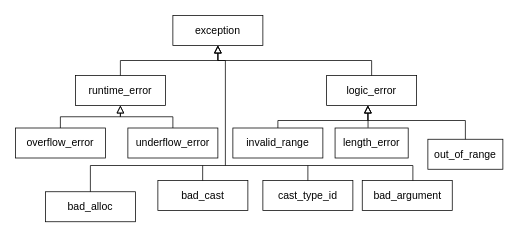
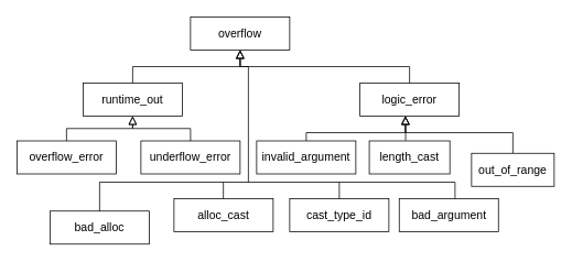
- <mxCell id="2" value="exception" style="rounded=0;whiteSpace=wrap;html=1;fontSize=14;" parent="1" vertex="1"><mxGeometry x="230" y="20" width="120" height="40" as="geometry" /></mxCell>
+ <mxCell id="2" value="overflow" style="rounded=0;whiteSpace=wrap;html=1;fontSize=14;" parent="1" vertex="1"><mxGeometry x="230" y="20" width="120" height="40" as="geometry" /></mxCell>
- <mxCell id="3" value="runtime_error" style="rounded=0;whiteSpace=wrap;html=1;fontSize=14;" parent="1" vertex="1"><mxGeometry x="100" y="100" width="120" height="40" as="geometry" /></mxCell>
+ <mxCell id="3" value="runtime_out" style="rounded=0;whiteSpace=wrap;html=1;fontSize=14;" parent="1" vertex="1"><mxGeometry x="100" y="100" width="120" height="40" as="geometry" /></mxCell>
- <mxCell id="9" value="invalid_range" style="rounded=0;whiteSpace=wrap;html=1;fontSize=14;" parent="1" vertex="1"><mxGeometry x="310" y="170" width="120" height="40" as="geometry" /></mxCell>
+ <mxCell id="9" value="invalid_argument" style="rounded=0;whiteSpace=wrap;html=1;fontSize=14;" parent="1" vertex="1"><mxGeometry x="310" y="170" width="120" height="40" as="geometry" /></mxCell>
- <mxCell id="7" value="length_error" style="rounded=0;whiteSpace=wrap;html=1;fontSize=14;" parent="1" vertex="1"><mxGeometry x="446.25" y="170" width="97.5" height="40" as="geometry" /></mxCell>
+ <mxCell id="7" value="length_cast" style="rounded=0;whiteSpace=wrap;html=1;fontSize=14;" parent="1" vertex="1"><mxGeometry x="446.25" y="170" width="97.5" height="40" as="geometry" /></mxCell>
- <mxCell id="11" value="bad_cast" style="rounded=0;whiteSpace=wrap;html=1;fontSize=14;" parent="1" vertex="1"><mxGeometry x="210" y="240" width="120" height="40" as="geometry" /></mxCell>
+ <mxCell id="11" value="alloc_cast" style="rounded=0;whiteSpace=wrap;html=1;fontSize=14;" parent="1" vertex="1"><mxGeometry x="210" y="240" width="120" height="40" as="geometry" /></mxCell>
